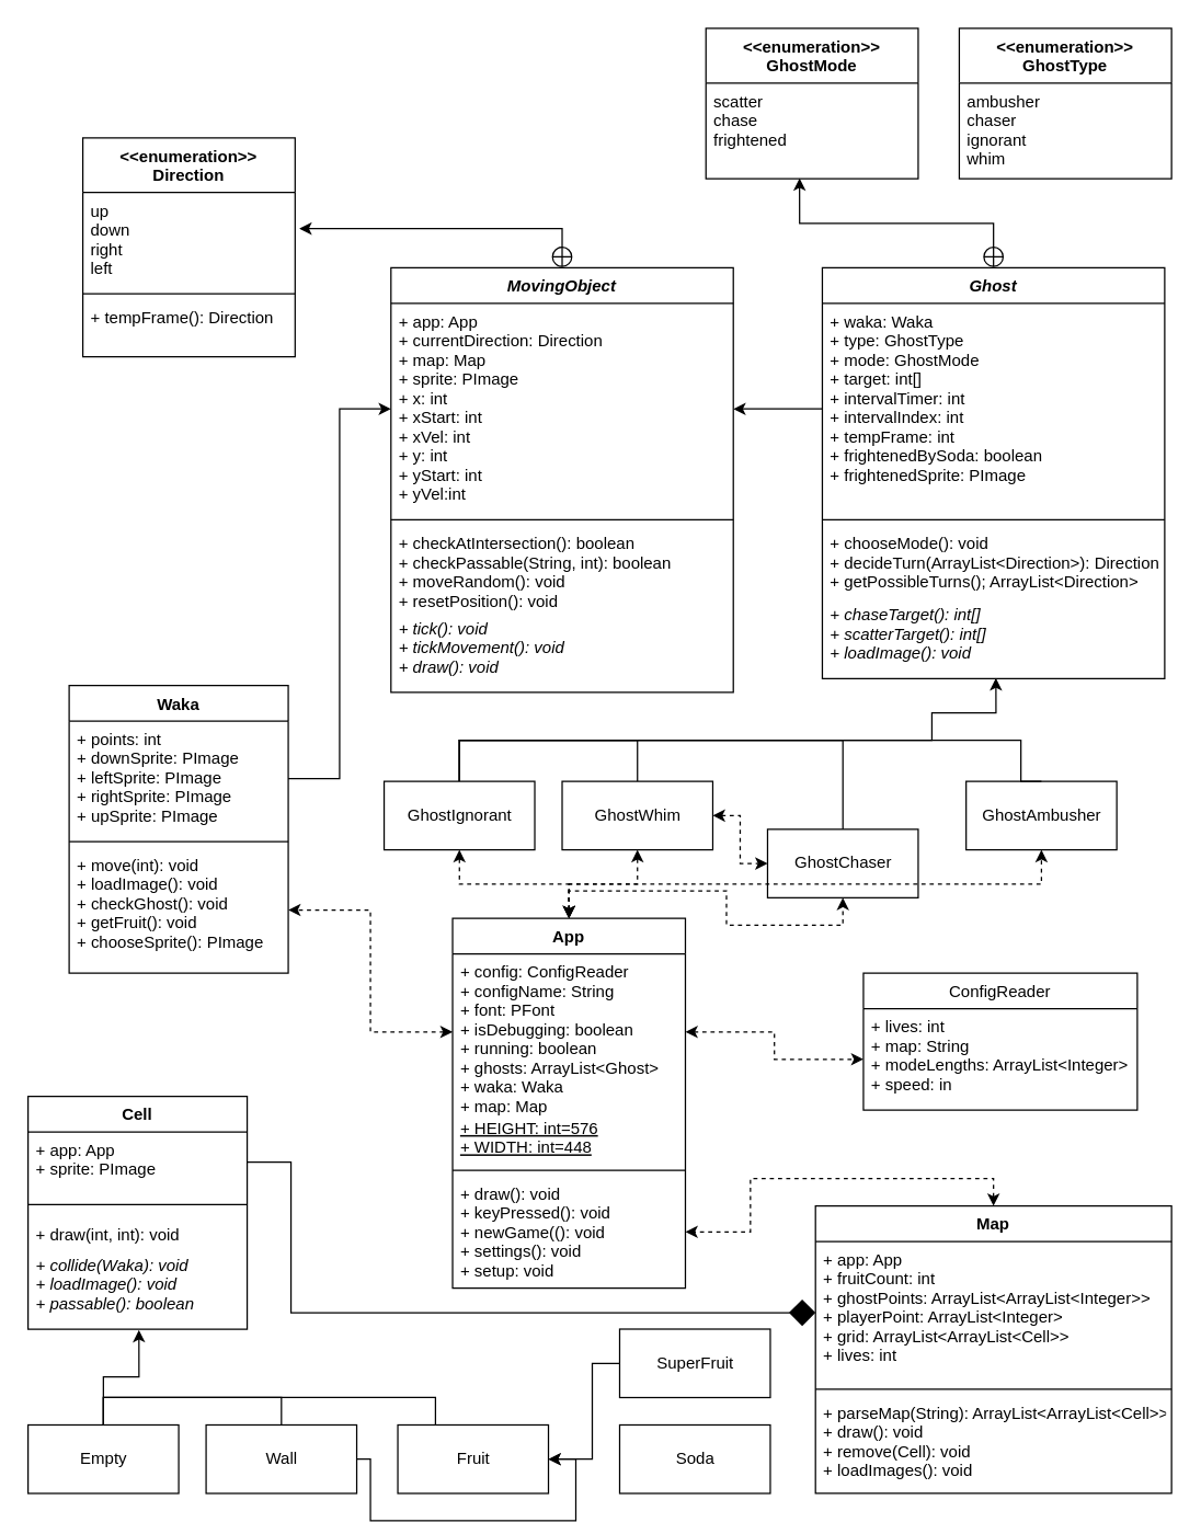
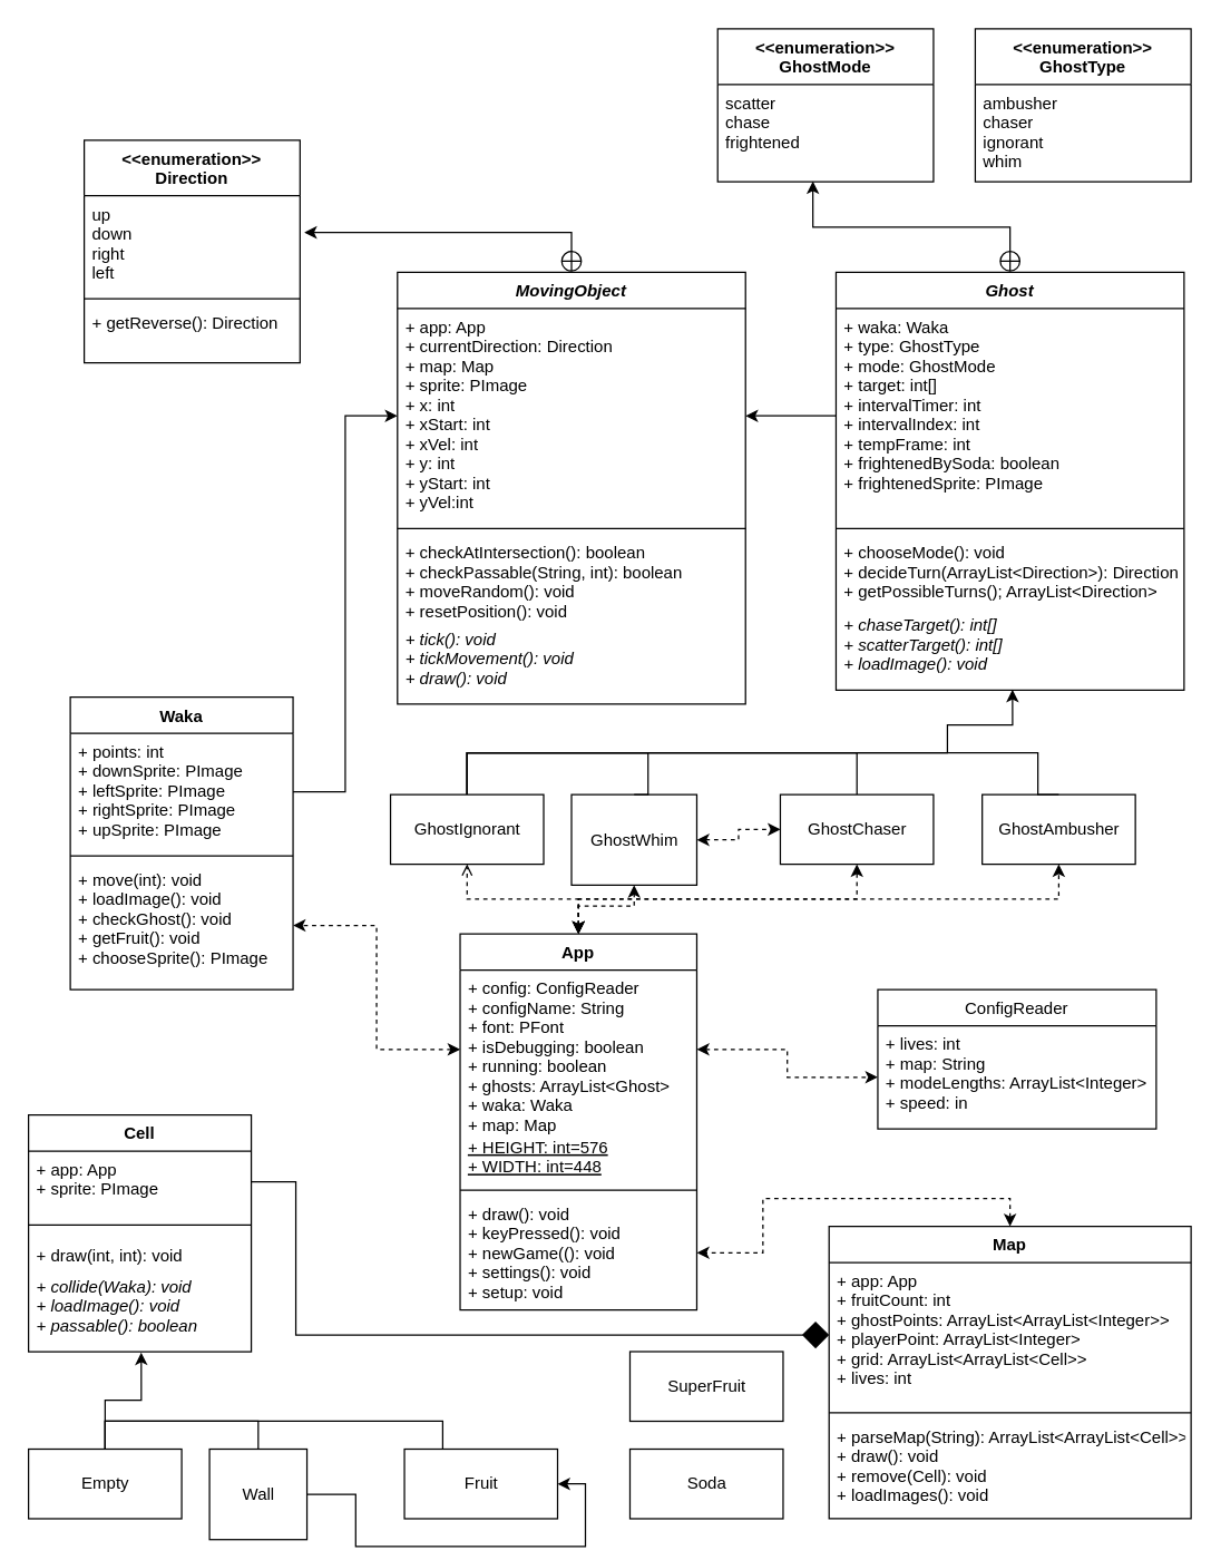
- <mxCell id="53" value="+ tempFrame(): Direction" style="text;strokeColor=none;fillColor=none;align=left;verticalAlign=top;spacingLeft=4;spacingRight=4;overflow=hidden;rotatable=0;points=[[0,0.5],[1,0.5]];portConstraint=eastwest;" parent="50" vertex="1"><mxGeometry y="118" width="155" height="42" as="geometry" /></mxCell>
+ <mxCell id="53" value="+ getReverse(): Direction" style="text;strokeColor=none;fillColor=none;align=left;verticalAlign=top;spacingLeft=4;spacingRight=4;overflow=hidden;rotatable=0;points=[[0,0.5],[1,0.5]];portConstraint=eastwest;" parent="50" vertex="1"><mxGeometry y="118" width="155" height="42" as="geometry" /></mxCell>
- <mxCell id="9" value="GhostWhim" style="html=1;" parent="1" vertex="1"><mxGeometry x="410" y="570" width="110" height="50" as="geometry" /></mxCell>
+ <mxCell id="9" value="GhostWhim" style="html=1;" parent="1" vertex="1"><mxGeometry x="410" y="570" width="90" height="65" as="geometry" /></mxCell>
- <mxCell id="16" style="edgeStyle=orthogonalEdgeStyle;rounded=0;orthogonalLoop=1;jettySize=auto;html=1;exitX=0.5;exitY=0;exitDx=0;exitDy=0;dashed=1;startArrow=classic;startFill=1;endArrow=classic;endFill=1;entryX=0.5;entryY=1;entryDx=0;entryDy=0;" parent="1" source="66" target="7" edge="1"><mxGeometry relative="1" as="geometry" /></mxCell>
+ <mxCell id="16" style="edgeStyle=orthogonalEdgeStyle;rounded=0;orthogonalLoop=1;jettySize=auto;html=1;exitX=0.5;exitY=0;exitDx=0;exitDy=0;dashed=1;startArrow=classic;startFill=1;endArrow=open;endFill=1;entryX=0.5;entryY=1;entryDx=0;entryDy=0;" parent="1" source="66" target="7" edge="1"><mxGeometry relative="1" as="geometry" /></mxCell>
- <mxCell id="5" value="GhostChaser" style="html=1;" parent="1" vertex="1"><mxGeometry x="560" y="605" width="110" height="50" as="geometry" /></mxCell>
+ <mxCell id="5" value="GhostChaser" style="html=1;" parent="1" vertex="1"><mxGeometry x="560" y="570" width="110" height="50" as="geometry" /></mxCell>
- <mxCell id="23" style="edgeStyle=orthogonalEdgeStyle;rounded=0;orthogonalLoop=1;jettySize=auto;html=1;exitX=1;exitY=0.5;exitDx=0;exitDy=0;entryX=0;entryY=0.5;entryDx=0;entryDy=0;startArrow=classic;startFill=1;endArrow=none;endFill=0;endSize=6;fontColor=#f0f0f0;" parent="1" source="24" target="25" edge="1"><mxGeometry relative="1" as="geometry"><Array as="points"><mxPoint x="432" y="1065" /><mxPoint x="432" y="995" /></Array></mxGeometry></mxCell>
- <mxCell id="22" value="Wall" style="html=1;" parent="1" vertex="1"><mxGeometry x="150" y="1040" width="110" height="50" as="geometry" /></mxCell>
+ <mxCell id="22" value="Wall" style="html=1;" parent="1" vertex="1"><mxGeometry x="150" y="1040" width="70" height="65" as="geometry" /></mxCell>
